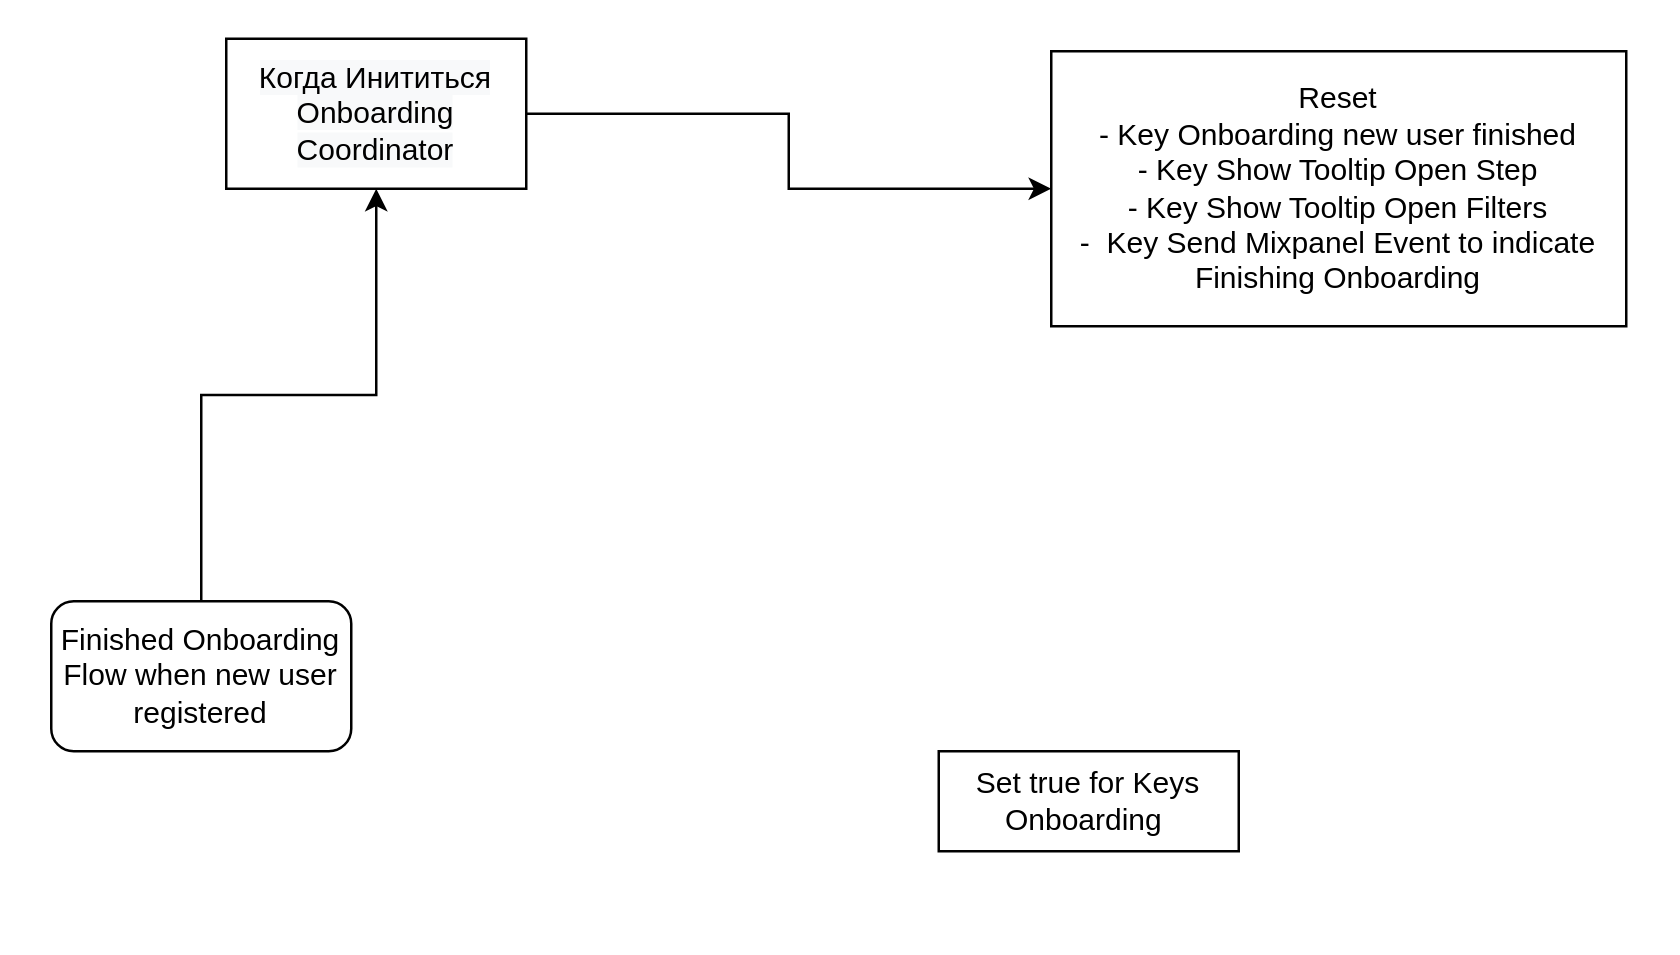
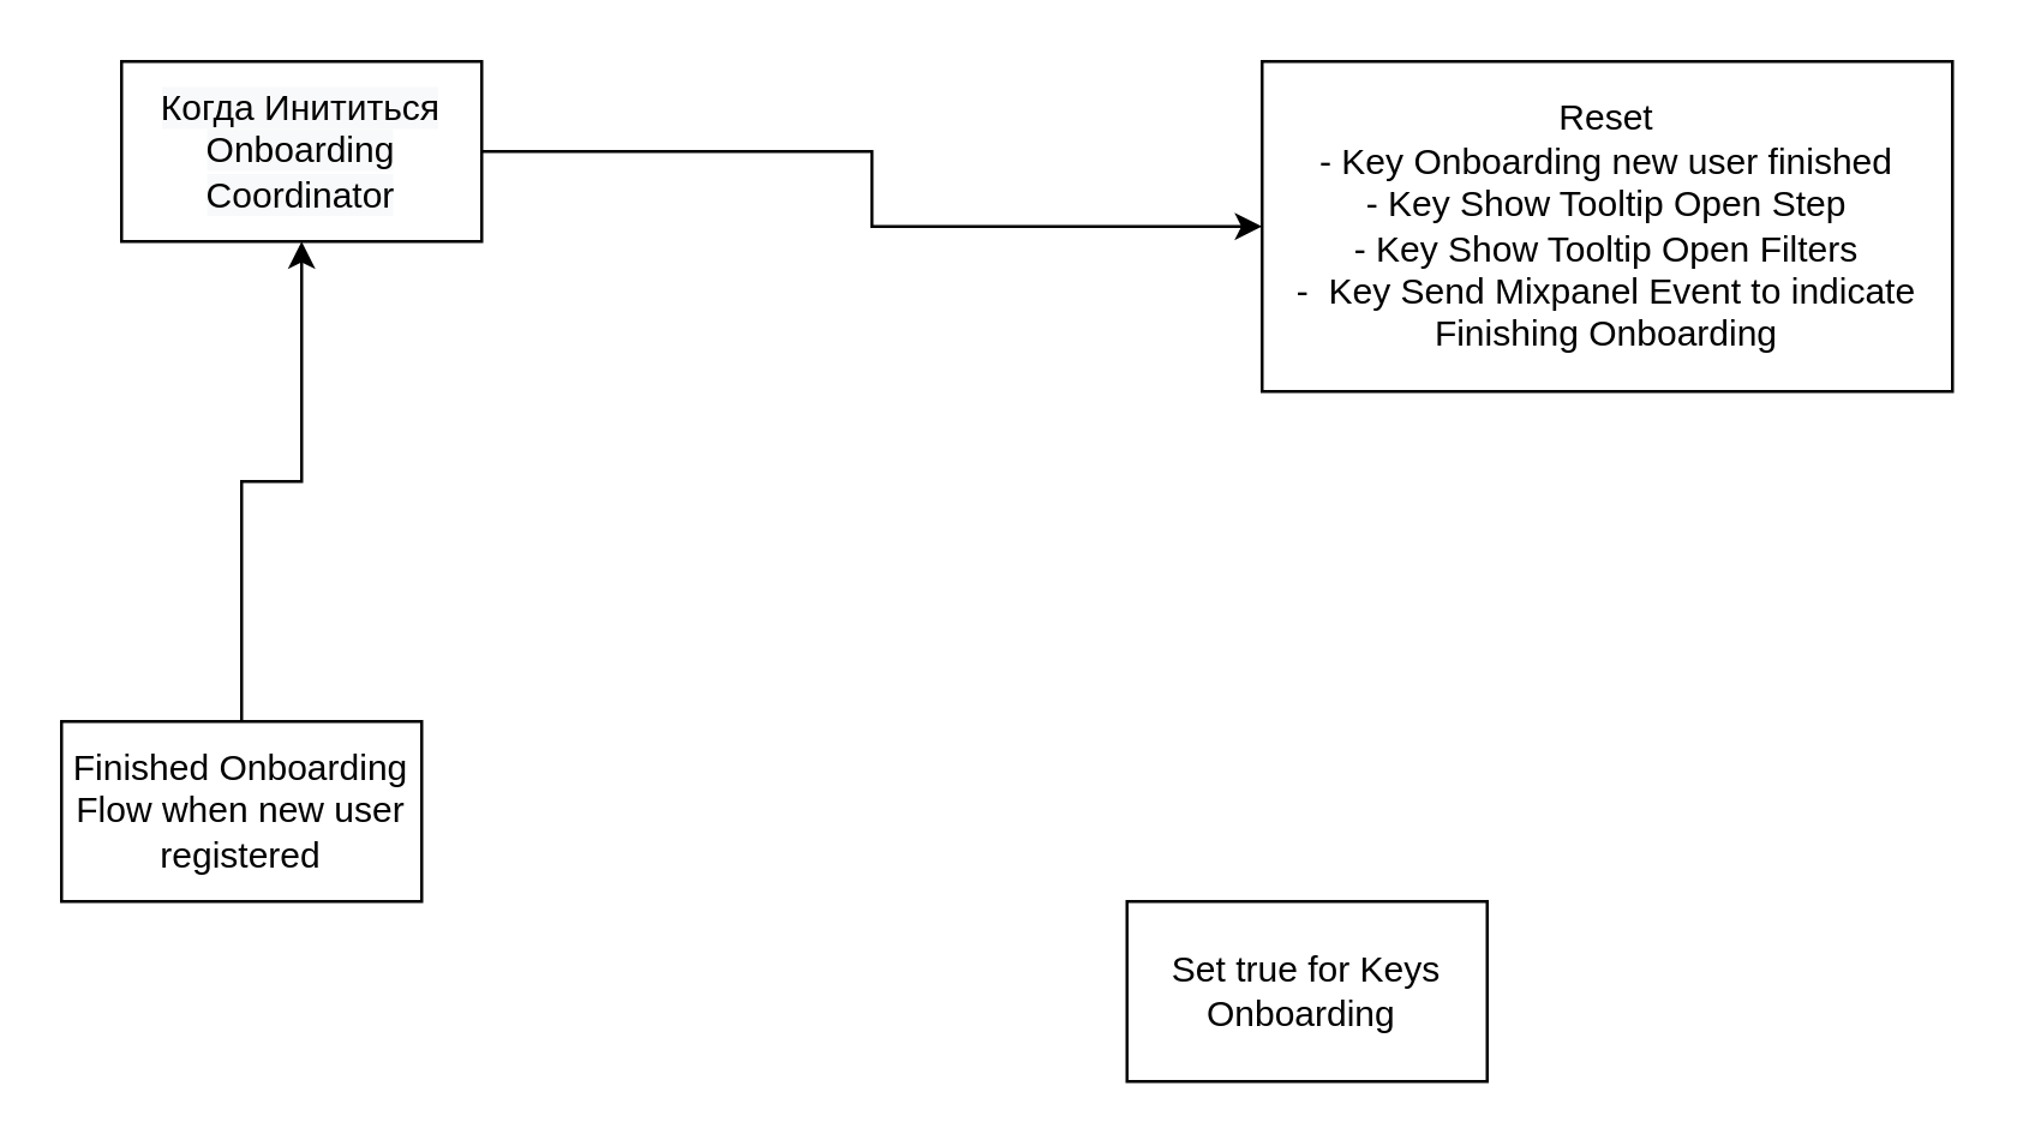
- <mxCell id="4" value="&lt;meta charset=&quot;utf-8&quot;&gt;&lt;span style=&quot;color: rgb(0, 0, 0); font-family: Helvetica; font-size: 12px; font-style: normal; font-variant-ligatures: normal; font-variant-caps: normal; font-weight: 400; letter-spacing: normal; orphans: 2; text-align: center; text-indent: 0px; text-transform: none; widows: 2; word-spacing: 0px; -webkit-text-stroke-width: 0px; background-color: rgb(248, 249, 250); text-decoration-thickness: initial; text-decoration-style: initial; text-decoration-color: initial; float: none; display: inline !important;&quot;&gt;Когда Инититься Onboarding Coordinator&lt;/span&gt;" style="rounded=0;whiteSpace=wrap;html=1;" vertex="1" parent="1"><mxGeometry x="90" y="15" width="120" height="60" as="geometry" /></mxCell>
+ <mxCell id="4" value="&lt;meta charset=&quot;utf-8&quot;&gt;&lt;span style=&quot;color: rgb(0, 0, 0); font-family: Helvetica; font-size: 12px; font-style: normal; font-variant-ligatures: normal; font-variant-caps: normal; font-weight: 400; letter-spacing: normal; orphans: 2; text-align: center; text-indent: 0px; text-transform: none; widows: 2; word-spacing: 0px; -webkit-text-stroke-width: 0px; background-color: rgb(248, 249, 250); text-decoration-thickness: initial; text-decoration-style: initial; text-decoration-color: initial; float: none; display: inline !important;&quot;&gt;Когда Инититься Onboarding Coordinator&lt;/span&gt;" style="rounded=0;whiteSpace=wrap;html=1;" vertex="1" parent="1"><mxGeometry x="40" y="20" width="120" height="60" as="geometry" /></mxCell>
- <mxCell id="7" value="Finished Onboarding Flow when new user registered" style="whiteSpace=wrap;html=1;rounded=1;" vertex="1" parent="1"><mxGeometry x="20" y="240" width="120" height="60" as="geometry" /></mxCell>
+ <mxCell id="7" value="Finished Onboarding Flow when new user registered" style="rounded=0;whiteSpace=wrap;html=1;" vertex="1" parent="1"><mxGeometry x="20" y="240" width="120" height="60" as="geometry" /></mxCell>
- <mxCell id="5" value="Set true for Keys&lt;br&gt;Onboarding&amp;nbsp;" style="rounded=0;whiteSpace=wrap;html=1;" vertex="1" parent="1"><mxGeometry x="375" y="300" width="120" height="40" as="geometry" /></mxCell>
+ <mxCell id="5" value="Set true for Keys&lt;br&gt;Onboarding&amp;nbsp;" style="rounded=0;whiteSpace=wrap;html=1;" vertex="1" parent="1"><mxGeometry x="375" y="300" width="120" height="60" as="geometry" /></mxCell>
